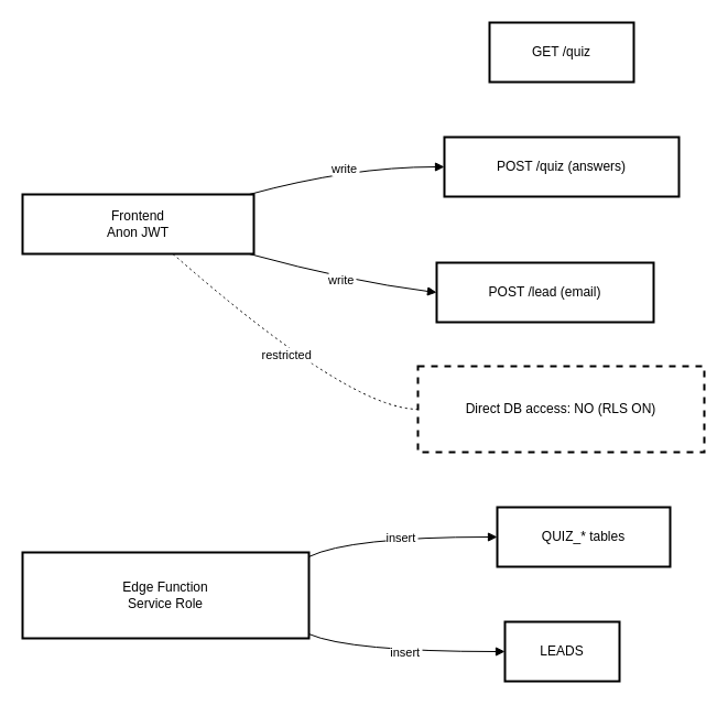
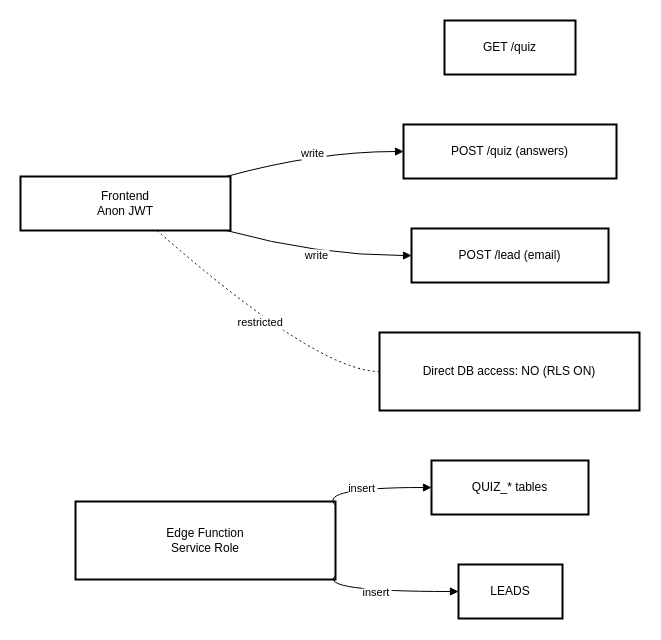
- <mxCell id="5" value="POST /lead (email)" style="whiteSpace=wrap;strokeWidth=2;" vertex="1" parent="1"><mxGeometry x="396" y="238" width="197" height="54" as="geometry" /></mxCell>
+ <mxCell id="5" value="POST /lead (email)" style="whiteSpace=wrap;strokeWidth=2;" vertex="1" parent="1"><mxGeometry x="411" y="228" width="197" height="54" as="geometry" /></mxCell>
- <mxCell id="9" value="Direct DB access: NO (RLS ON)" style="whiteSpace=wrap;strokeWidth=2;dashed=1;" vertex="1" parent="1"><mxGeometry x="379" y="332" width="260" height="78" as="geometry" /></mxCell>
+ <mxCell id="9" value="Direct DB access: NO (RLS ON)" style="whiteSpace=wrap;strokeWidth=2;" vertex="1" parent="1"><mxGeometry x="379" y="332" width="260" height="78" as="geometry" /></mxCell>
- <mxCell id="7" value="QUIZ_* tables" style="whiteSpace=wrap;strokeWidth=2;" vertex="1" parent="1"><mxGeometry x="451" y="460" width="157" height="54" as="geometry" /></mxCell>
+ <mxCell id="7" value="QUIZ_* tables" style="whiteSpace=wrap;strokeWidth=2;" vertex="1" parent="1"><mxGeometry x="431" y="460" width="157" height="54" as="geometry" /></mxCell>
- <mxCell id="6" value="Edge Function&#10;Service Role" style="whiteSpace=wrap;strokeWidth=2;" vertex="1" parent="1"><mxGeometry x="20" y="501" width="260" height="78" as="geometry" /></mxCell>
+ <mxCell id="6" value="Edge Function&#10;Service Role" style="whiteSpace=wrap;strokeWidth=2;" vertex="1" parent="1"><mxGeometry x="75" y="501" width="260" height="78" as="geometry" /></mxCell>
